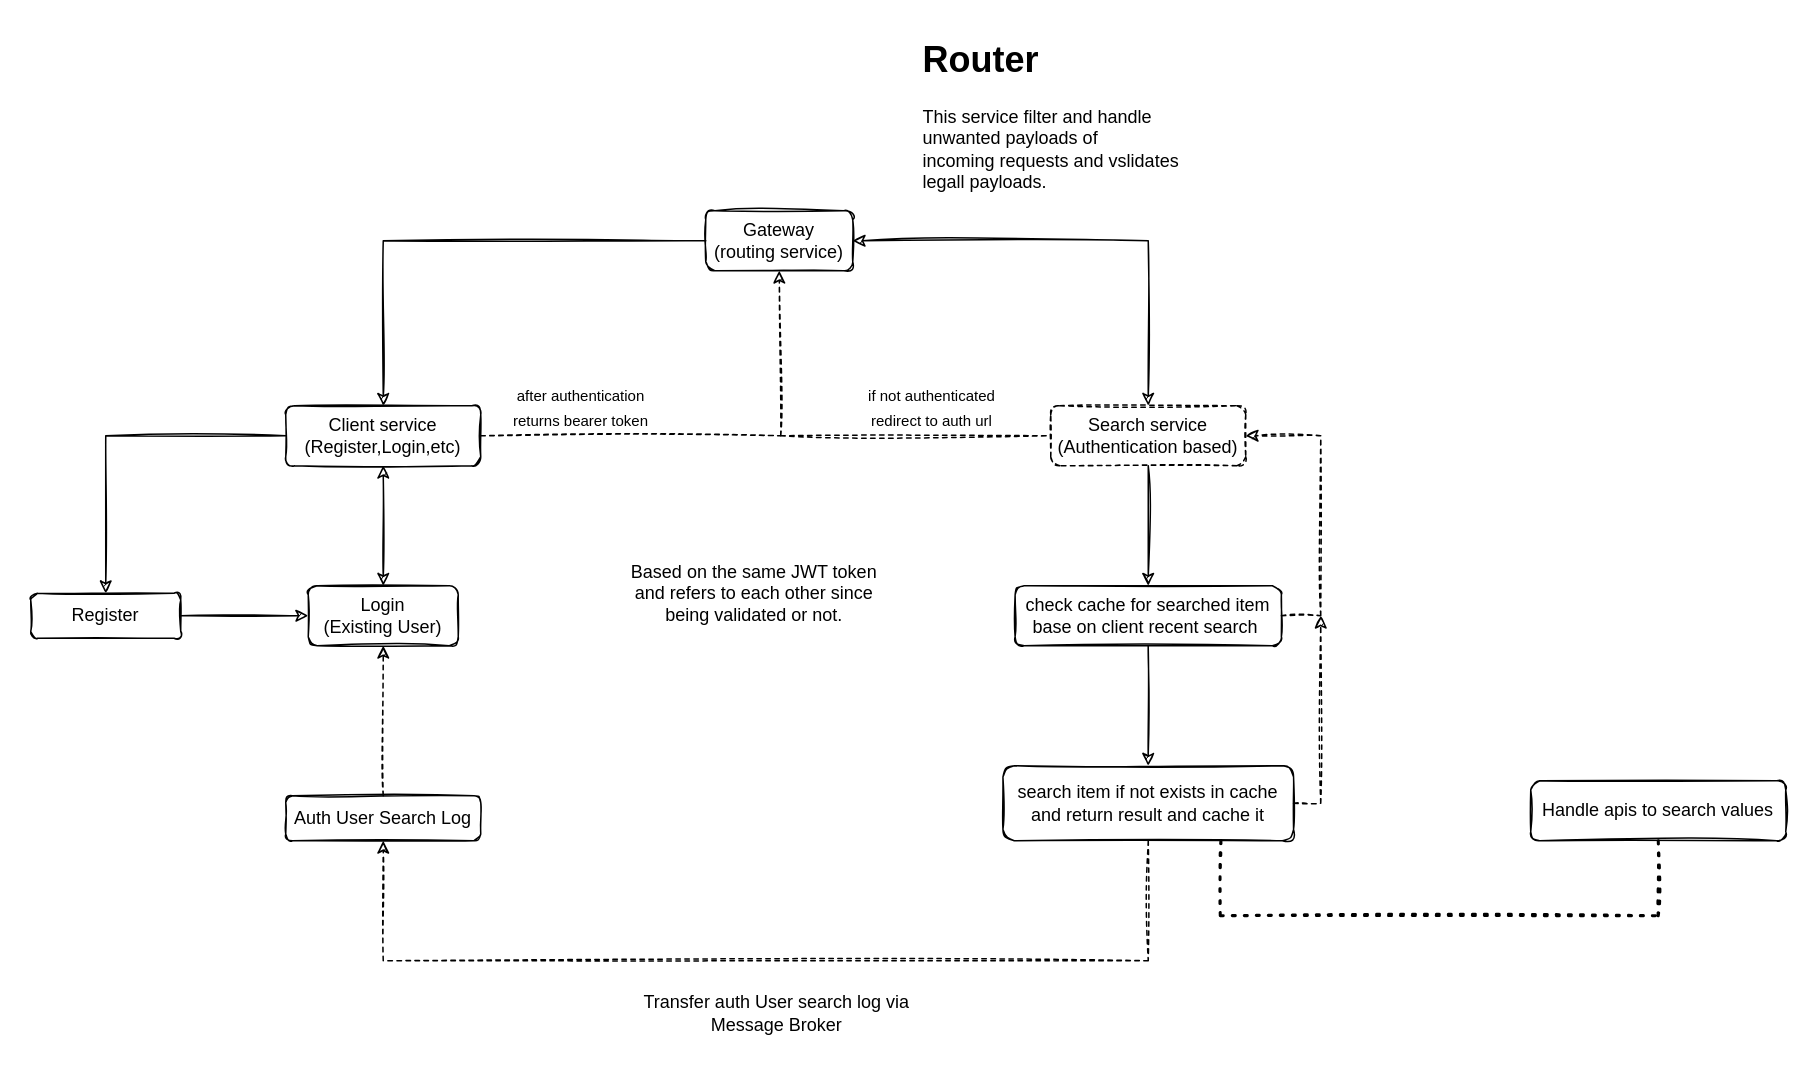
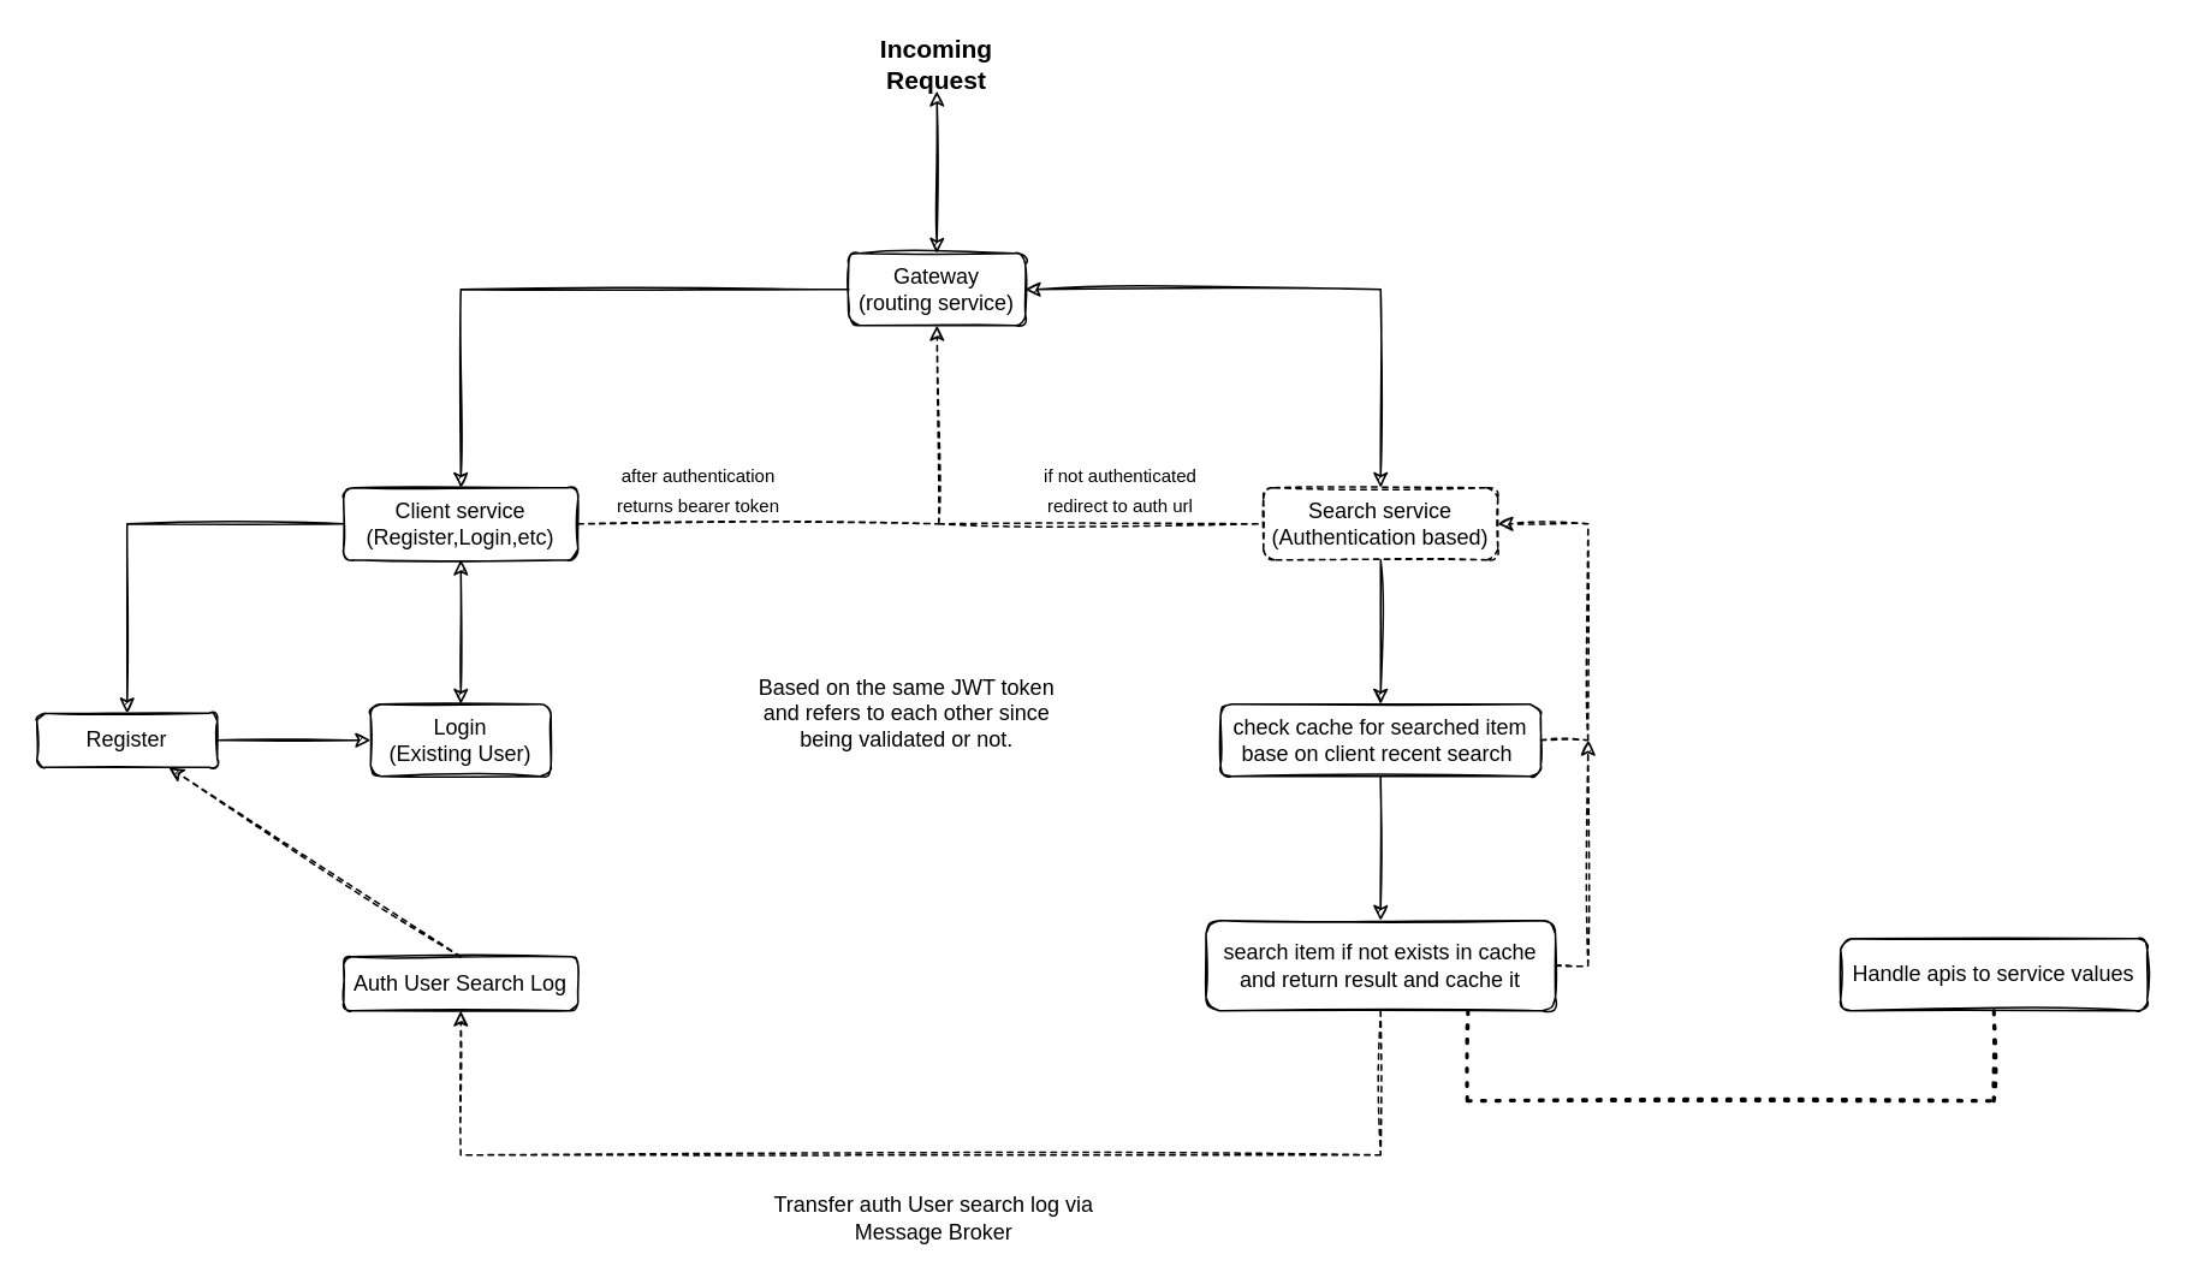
+ <mxCell id="3" value="&lt;font style=&quot;font-size: 14px&quot;&gt;&lt;b&gt;Incoming Request&lt;/b&gt;&lt;/font&gt;" style="text;html=1;strokeColor=none;fillColor=none;align=center;verticalAlign=middle;whiteSpace=wrap;rounded=0;strokeWidth=1;sketch=1;" parent="1" vertex="1"><mxGeometry x="489" y="20" width="60" height="30" as="geometry" /></mxCell>
- <mxCell id="9" value="&lt;h1&gt;Router&lt;/h1&gt;&lt;p&gt;This service filter and handle unwanted payloads of incoming&amp;nbsp;&lt;span&gt;requests and vslidates legall payloads.&lt;/span&gt;&lt;/p&gt;" style="text;html=1;strokeColor=none;fillColor=none;spacing=5;spacingTop=-20;whiteSpace=wrap;overflow=hidden;rounded=0;sketch=1;" parent="1" vertex="1"><mxGeometry x="610" y="20" width="200" height="110" as="geometry" /></mxCell>
+ <mxCell id="19" value="" style="endArrow=classic;startArrow=classic;html=1;rounded=0;fontSize=14;entryX=0.5;entryY=1;entryDx=0;entryDy=0;exitX=0.5;exitY=0;exitDx=0;exitDy=0;sketch=1;" parent="1" source="2" target="3" edge="1"><mxGeometry width="50" height="50" relative="1" as="geometry"><mxPoint x="518" y="140" as="sourcePoint" /><mxPoint x="568" y="90" as="targetPoint" /></mxGeometry></mxCell>
- <mxCell id="16" value="" style="endArrow=classic;html=1;rounded=0;dashed=1;entryX=0.5;entryY=1;entryDx=0;entryDy=0;exitX=0.5;exitY=0;exitDx=0;exitDy=0;sketch=1;" parent="1" source="15" target="10" edge="1"><mxGeometry width="50" height="50" relative="1" as="geometry"><mxPoint x="205" y="520" as="sourcePoint" /><mxPoint x="255" y="470" as="targetPoint" /></mxGeometry></mxCell>
+ <mxCell id="16" value="" style="endArrow=classic;html=1;rounded=0;dashed=1;exitX=0.5;exitY=0;exitDx=0;exitDy=0;sketch=1;" parent="1" source="15" target="11" edge="1"><mxGeometry width="50" height="50" relative="1" as="geometry"><mxPoint x="205" y="520" as="sourcePoint" /><mxPoint x="255" y="470" as="targetPoint" /></mxGeometry></mxCell>
- <mxCell id="27" value="Handle apis to search values" style="rounded=1;whiteSpace=wrap;html=1;sketch=1;" parent="1" vertex="1"><mxGeometry x="1020" y="520" width="170" height="40" as="geometry" /></mxCell>
+ <mxCell id="27" value="Handle apis to service values" style="rounded=1;whiteSpace=wrap;html=1;sketch=1;" parent="1" vertex="1"><mxGeometry x="1020" y="520" width="170" height="40" as="geometry" /></mxCell>
